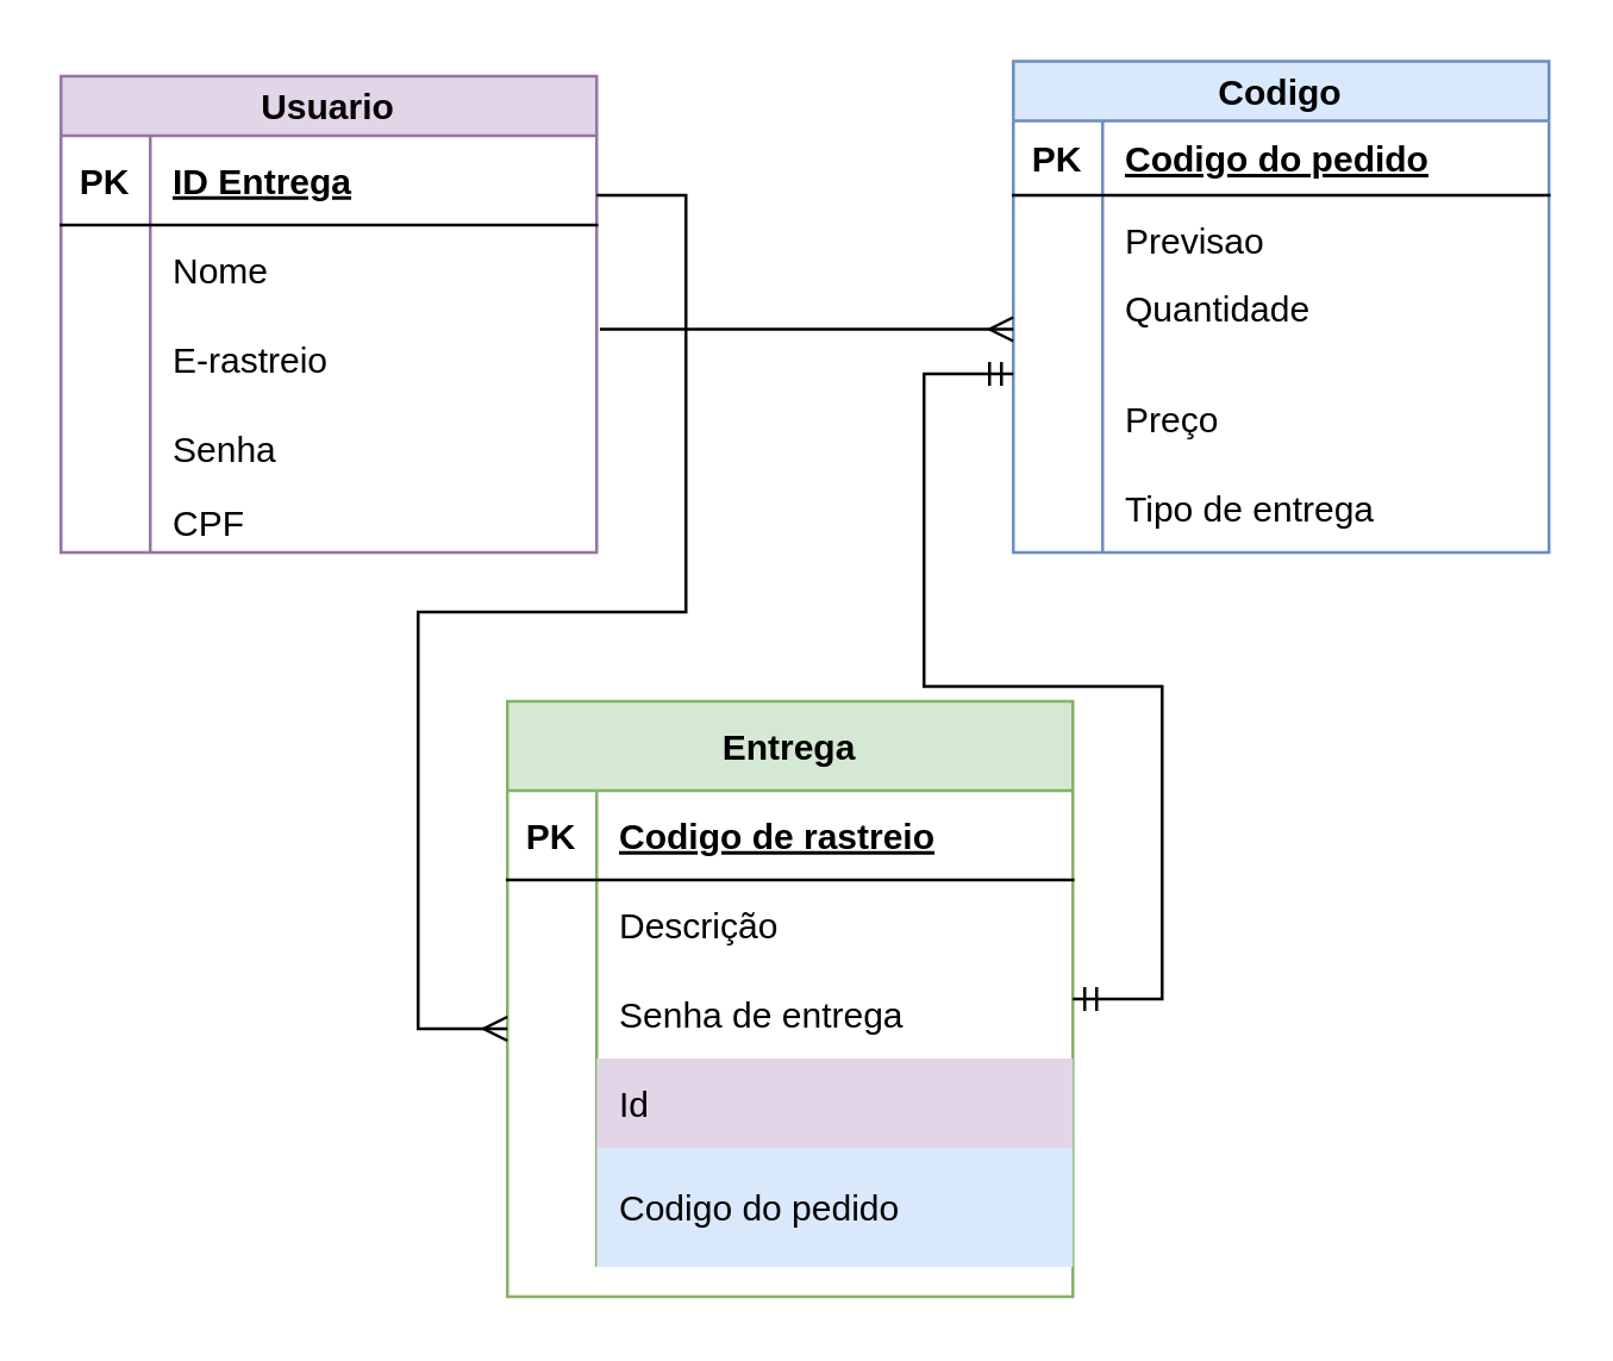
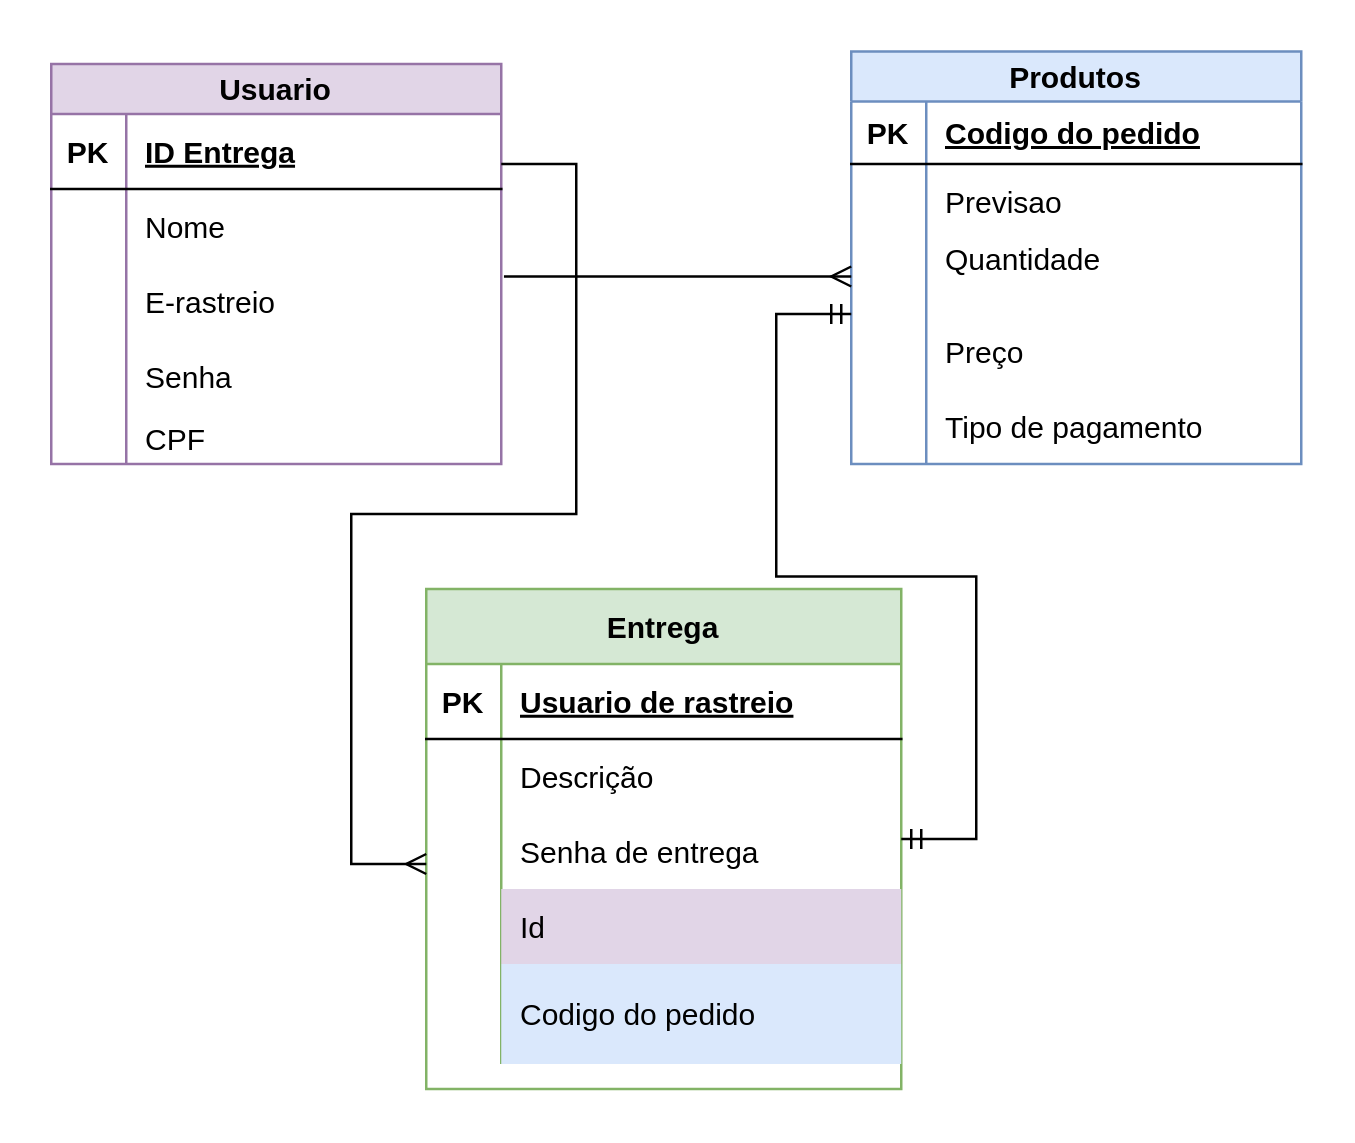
- <mxCell id="18" value="Codigo" style="shape=table;startSize=20;container=1;collapsible=1;childLayout=tableLayout;fixedRows=1;rowLines=0;fontStyle=1;align=center;resizeLast=1;fillColor=#dae8fc;strokeColor=#6c8ebf;" parent="1" vertex="1"><mxGeometry x="340" y="20" width="180" height="165" as="geometry" /></mxCell>
+ <mxCell id="18" value="Produtos" style="shape=table;startSize=20;container=1;collapsible=1;childLayout=tableLayout;fixedRows=1;rowLines=0;fontStyle=1;align=center;resizeLast=1;fillColor=#dae8fc;strokeColor=#6c8ebf;" parent="1" vertex="1"><mxGeometry x="340" y="20" width="180" height="165" as="geometry" /></mxCell>
- <mxCell id="33" value="Tipo de entrega" style="shape=partialRectangle;connectable=0;fillColor=none;top=0;left=0;bottom=0;right=0;align=left;spacingLeft=6;overflow=hidden;" parent="31" vertex="1"><mxGeometry x="30" width="150" height="30" as="geometry"><mxRectangle width="150" height="30" as="alternateBounds" /></mxGeometry></mxCell>
+ <mxCell id="33" value="Tipo de pagamento" style="shape=partialRectangle;connectable=0;fillColor=none;top=0;left=0;bottom=0;right=0;align=left;spacingLeft=6;overflow=hidden;" parent="31" vertex="1"><mxGeometry x="30" width="150" height="30" as="geometry"><mxRectangle width="150" height="30" as="alternateBounds" /></mxGeometry></mxCell>
- <mxCell id="38" value="Codigo de rastreio" style="shape=partialRectangle;connectable=0;fillColor=none;top=0;left=0;bottom=0;right=0;align=left;spacingLeft=6;fontStyle=5;overflow=hidden;" vertex="1" parent="36"><mxGeometry x="30" width="160" height="30" as="geometry"><mxRectangle width="160" height="30" as="alternateBounds" /></mxGeometry></mxCell>
+ <mxCell id="38" value="Usuario de rastreio" style="shape=partialRectangle;connectable=0;fillColor=none;top=0;left=0;bottom=0;right=0;align=left;spacingLeft=6;fontStyle=5;overflow=hidden;" vertex="1" parent="36"><mxGeometry x="30" width="160" height="30" as="geometry"><mxRectangle width="160" height="30" as="alternateBounds" /></mxGeometry></mxCell>
